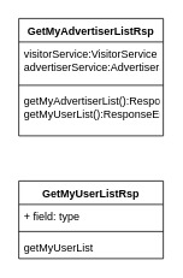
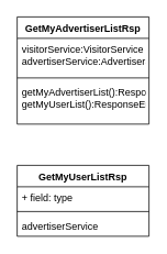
- <mxCell id="9" value="getMyUserList" style="text;strokeColor=none;fillColor=none;align=left;verticalAlign=top;spacingLeft=4;spacingRight=4;overflow=hidden;rotatable=0;points=[[0,0.5],[1,0.5]];portConstraint=eastwest;" vertex="1" parent="6"><mxGeometry y="60" width="160" height="26" as="geometry" /></mxCell>
+ <mxCell id="9" value="advertiserService" style="text;strokeColor=none;fillColor=none;align=left;verticalAlign=top;spacingLeft=4;spacingRight=4;overflow=hidden;rotatable=0;points=[[0,0.5],[1,0.5]];portConstraint=eastwest;" vertex="1" parent="6"><mxGeometry y="60" width="160" height="26" as="geometry" /></mxCell>
